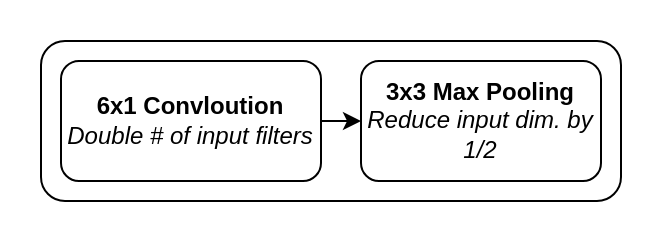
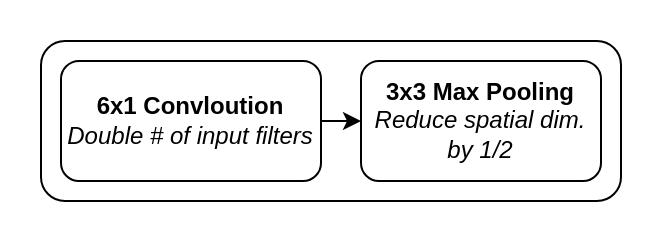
- <mxCell id="4" value="&lt;b&gt;3x3 Max Pooling&lt;br&gt;&lt;/b&gt;&lt;i&gt;Reduce input dim. by 1/2&lt;/i&gt;" style="rounded=1;whiteSpace=wrap;html=1;" vertex="1" parent="1"><mxGeometry x="180" y="30" width="120" height="60" as="geometry" /></mxCell>
+ <mxCell id="4" value="&lt;b&gt;3x3 Max Pooling&lt;br&gt;&lt;/b&gt;&lt;i&gt;Reduce spatial dim. by 1/2&lt;/i&gt;" style="rounded=1;whiteSpace=wrap;html=1;" vertex="1" parent="1"><mxGeometry x="180" y="30" width="120" height="60" as="geometry" /></mxCell>
